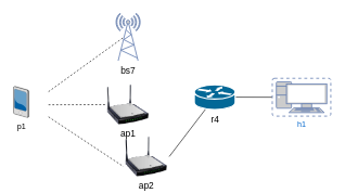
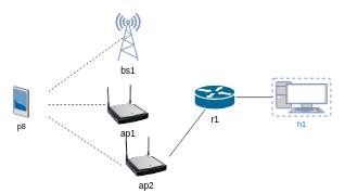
- <mxCell id="2" value="&lt;font style=&quot;font-size: 14px&quot; color=&quot;#000000&quot;&gt;bs7&lt;/font&gt;" style="fontColor=#0066CC;verticalAlign=top;verticalLabelPosition=bottom;labelPosition=center;align=center;html=1;outlineConnect=0;fillColor=#CCCCCC;strokeColor=#6881B3;gradientColor=none;gradientDirection=north;strokeWidth=2;shape=mxgraph.networks.radio_tower;" vertex="1" parent="1"><mxGeometry x="177.75" y="20" width="37" height="73" as="geometry" /></mxCell>
+ <mxCell id="2" value="&lt;font style=&quot;font-size: 14px&quot; color=&quot;#000000&quot;&gt;bs1&lt;/font&gt;" style="fontColor=#0066CC;verticalAlign=top;verticalLabelPosition=bottom;labelPosition=center;align=center;html=1;outlineConnect=0;fillColor=#CCCCCC;strokeColor=#6881B3;gradientColor=none;gradientDirection=north;strokeWidth=2;shape=mxgraph.networks.radio_tower;" vertex="1" parent="1"><mxGeometry x="177.75" y="20" width="37" height="73" as="geometry" /></mxCell>
- <mxCell id="5" value="&lt;span style=&quot;font-size: 14px&quot;&gt;r4&lt;/span&gt;" style="shape=mxgraph.cisco.routers.router;html=1;dashed=0;fillColor=#036897;strokeColor=#ffffff;strokeWidth=2;verticalLabelPosition=bottom;verticalAlign=top" vertex="1" parent="1"><mxGeometry x="298" y="130" width="63" height="38" as="geometry" /></mxCell>
+ <mxCell id="5" value="&lt;span style=&quot;font-size: 14px&quot;&gt;r1&lt;/span&gt;" style="shape=mxgraph.cisco.routers.router;html=1;dashed=0;fillColor=#036897;strokeColor=#ffffff;strokeWidth=2;verticalLabelPosition=bottom;verticalAlign=top" vertex="1" parent="1"><mxGeometry x="298" y="130" width="63" height="38" as="geometry" /></mxCell>
- <mxCell id="12" value="p1" style="verticalLabelPosition=bottom;aspect=fixed;html=1;verticalAlign=top;strokeColor=none;align=center;outlineConnect=0;shape=mxgraph.citrix.pda;" vertex="1" parent="1"><mxGeometry x="20" y="132.42" width="23.62" height="48.04" as="geometry" /></mxCell>
+ <mxCell id="12" value="p8" style="verticalLabelPosition=bottom;aspect=fixed;html=1;verticalAlign=top;strokeColor=none;align=center;outlineConnect=0;shape=mxgraph.citrix.pda;" vertex="1" parent="1"><mxGeometry x="20" y="132.42" width="23.62" height="48.04" as="geometry" /></mxCell>
